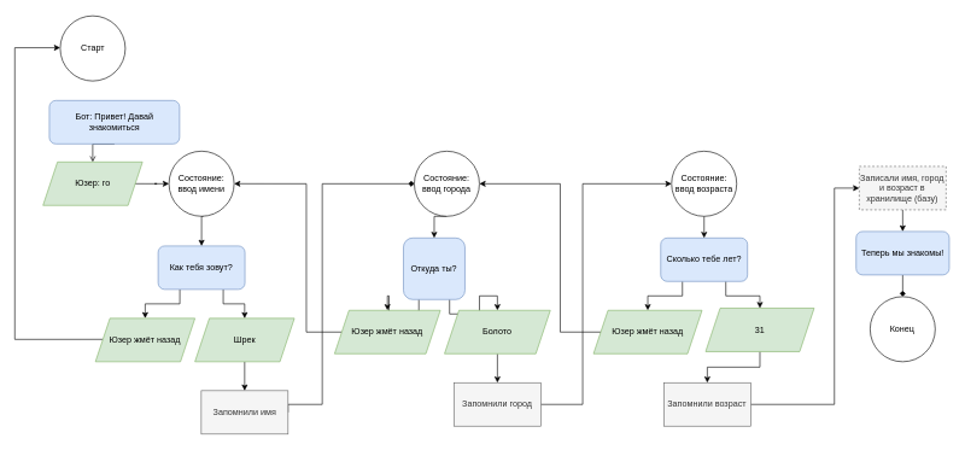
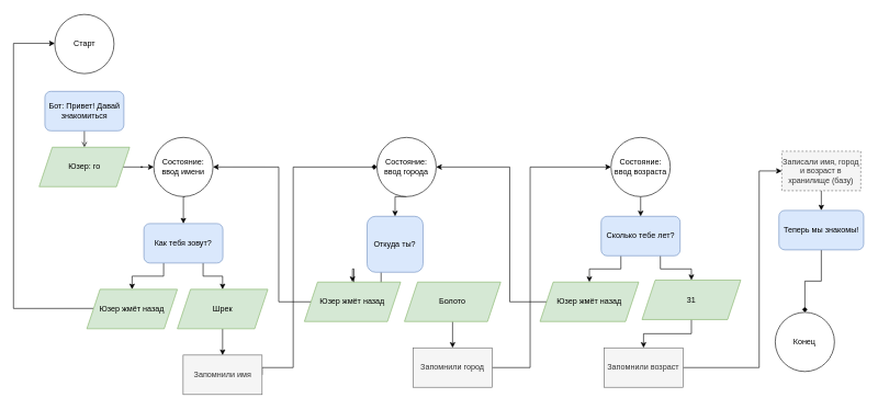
- <mxCell id="32" value="Бот: Привет! Давай знакомиться" style="rounded=1;whiteSpace=wrap;html=1;fillColor=#dae8fc;strokeColor=#6c8ebf;" parent="1" vertex="1"><mxGeometry x="67.74" y="137.95" width="180" height="60" as="geometry" /></mxCell>
+ <mxCell id="32" value="Бот: Привет! Давай знакомиться" style="rounded=1;whiteSpace=wrap;html=1;fillColor=#dae8fc;strokeColor=#6c8ebf;" parent="1" vertex="1"><mxGeometry x="67.74" y="137.95" width="120" height="60" as="geometry" /></mxCell>
- <mxCell id="10" style="edgeStyle=orthogonalEdgeStyle;rounded=0;orthogonalLoop=1;jettySize=auto;html=1;exitX=0.75;exitY=1;exitDx=0;exitDy=0;entryX=0.5;entryY=0;entryDx=0;entryDy=0;" parent="1" source="11" target="13" edge="1"><mxGeometry relative="1" as="geometry" /></mxCell>
- <mxCell id="45" value="Конец" style="ellipse;whiteSpace=wrap;html=1;aspect=fixed;" parent="1" vertex="1"><mxGeometry x="1202.37" y="409" width="90" height="90" as="geometry" /></mxCell>
+ <mxCell id="45" value="Конец" style="ellipse;whiteSpace=wrap;html=1;aspect=fixed;" parent="1" vertex="1"><mxGeometry x="1177.37" y="474" width="90" height="90" as="geometry" /></mxCell>
